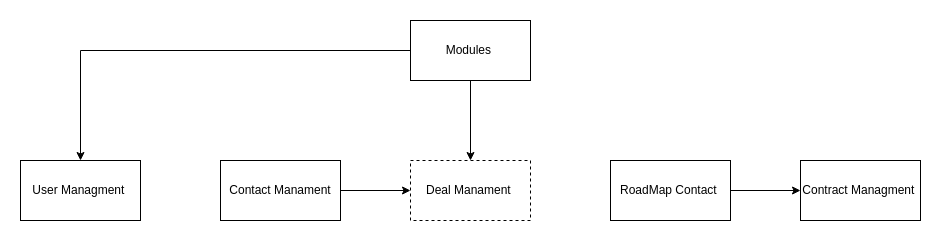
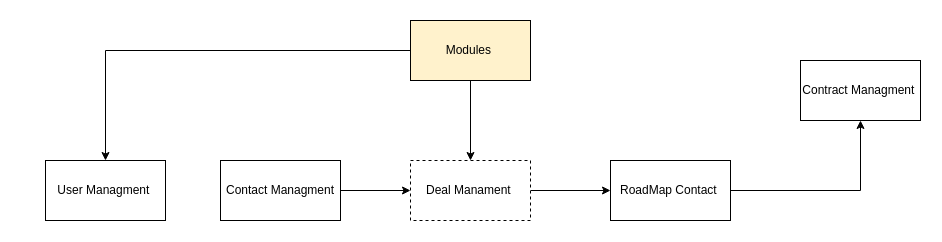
- <mxCell id="4" value="Modules&amp;nbsp;" style="rounded=0;whiteSpace=wrap;html=1;" vertex="1" parent="1"><mxGeometry x="410" y="20" width="120" height="60" as="geometry" /></mxCell>
+ <mxCell id="4" value="Modules&amp;nbsp;" style="rounded=0;whiteSpace=wrap;html=1;fillColor=#fff2cc;" vertex="1" parent="1"><mxGeometry x="410" y="20" width="120" height="60" as="geometry" /></mxCell>
- <mxCell id="5" value="User Managment&amp;nbsp;" style="whiteSpace=wrap;html=1;rounded=0;" vertex="1" parent="1"><mxGeometry x="20" y="160" width="120" height="60" as="geometry" /></mxCell>
+ <mxCell id="5" value="User Managment&amp;nbsp;" style="whiteSpace=wrap;html=1;rounded=0;" vertex="1" parent="1"><mxGeometry x="45" y="160" width="120" height="60" as="geometry" /></mxCell>
- <mxCell id="12" value="Contact Manament" style="whiteSpace=wrap;html=1;rounded=0;" vertex="1" parent="1"><mxGeometry x="220" y="160" width="120" height="60" as="geometry" /></mxCell>
+ <mxCell id="12" value="Contact Managment" style="whiteSpace=wrap;html=1;rounded=0;" vertex="1" parent="1"><mxGeometry x="220" y="160" width="120" height="60" as="geometry" /></mxCell>
+ <mxCell id="6" value="" style="edgeStyle=orthogonalEdgeStyle;rounded=0;orthogonalLoop=1;jettySize=auto;html=1;" edge="1" parent="1" source="7" target="9"><mxGeometry relative="1" as="geometry" /></mxCell>
- <mxCell id="10" value="Contract Managment&amp;nbsp;" style="whiteSpace=wrap;html=1;rounded=0;" vertex="1" parent="1"><mxGeometry x="800" y="160" width="120" height="60" as="geometry" /></mxCell>
+ <mxCell id="10" value="Contract Managment&amp;nbsp;" style="whiteSpace=wrap;html=1;rounded=0;" vertex="1" parent="1"><mxGeometry x="800" y="60" width="120" height="60" as="geometry" /></mxCell>
